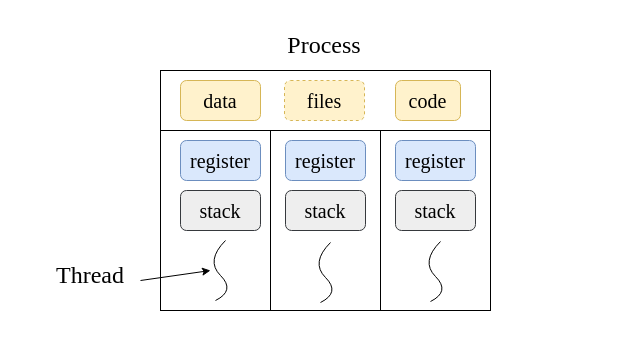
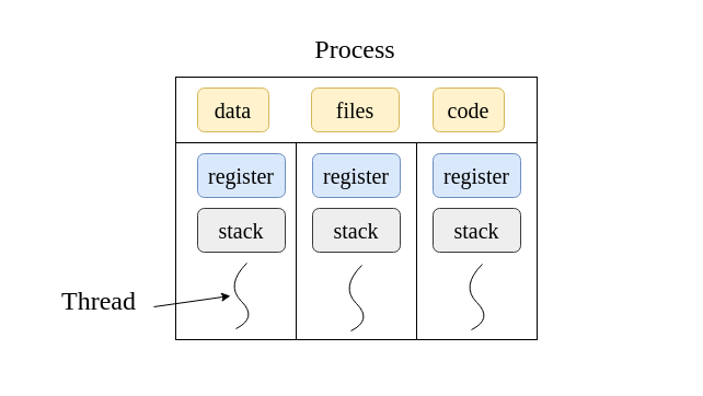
- <mxCell id="7" value="data" style="rounded=1;whiteSpace=wrap;html=1;fillColor=#fff2cc;strokeColor=#d6b656;fontSize=20;fontFamily=Times New Roman;" parent="1" vertex="1"><mxGeometry x="180" y="80" width="80" height="40" as="geometry" /></mxCell>
+ <mxCell id="7" value="data" style="rounded=1;whiteSpace=wrap;html=1;fillColor=#fff2cc;strokeColor=#d6b656;fontSize=20;fontFamily=Times New Roman;" parent="1" vertex="1"><mxGeometry x="180" y="80" width="65" height="40" as="geometry" /></mxCell>
- <mxCell id="8" value="files" style="rounded=1;whiteSpace=wrap;html=1;fillColor=#fff2cc;strokeColor=#d6b656;fontSize=20;fontFamily=Times New Roman;dashed=1;" parent="1" vertex="1"><mxGeometry x="284" y="80" width="80" height="40" as="geometry" /></mxCell>
+ <mxCell id="8" value="files" style="rounded=1;whiteSpace=wrap;html=1;fillColor=#fff2cc;strokeColor=#d6b656;fontSize=20;fontFamily=Times New Roman;" parent="1" vertex="1"><mxGeometry x="284" y="80" width="80" height="40" as="geometry" /></mxCell>
